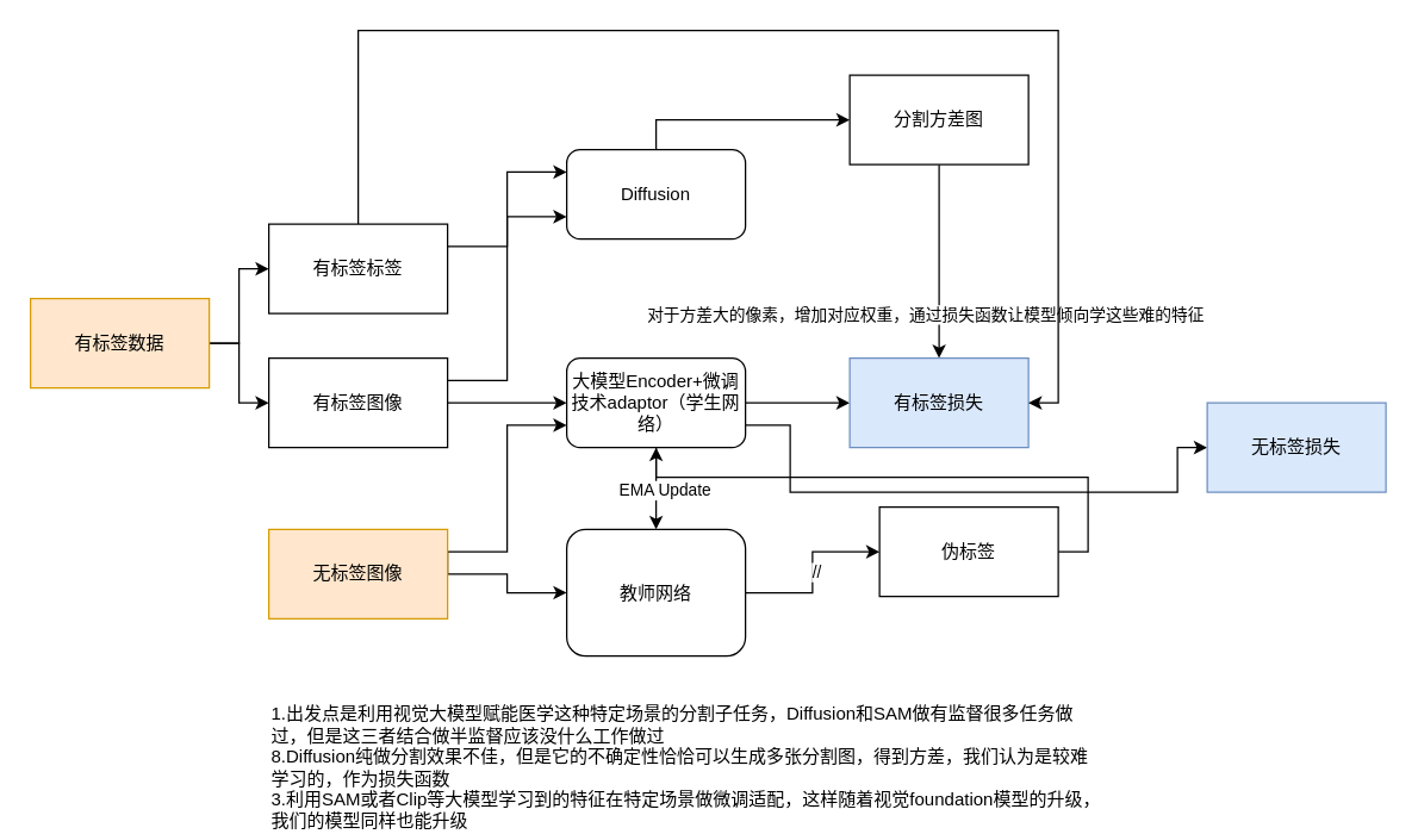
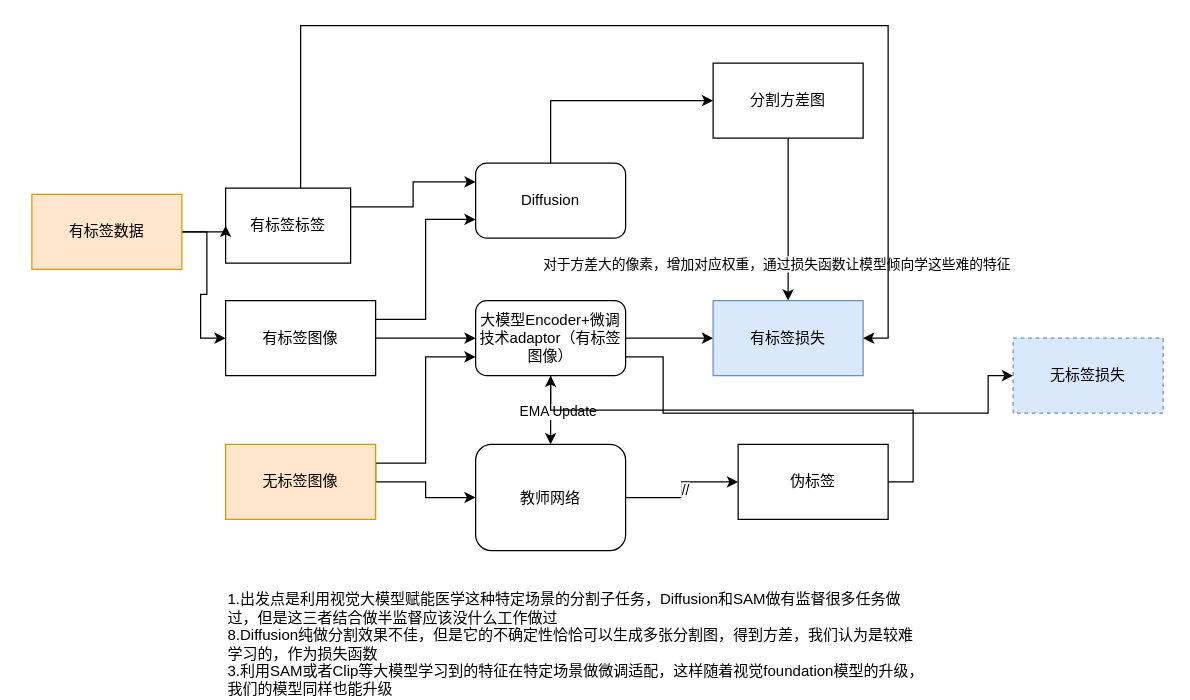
- <mxCell id="15" value="Diffusion" style="rounded=1;whiteSpace=wrap;html=1;" vertex="1" parent="1"><mxGeometry x="380" y="100" width="120" height="60" as="geometry" /></mxCell>
+ <mxCell id="15" value="Diffusion" style="rounded=1;whiteSpace=wrap;html=1;" vertex="1" parent="1"><mxGeometry x="380" y="130" width="120" height="60" as="geometry" /></mxCell>
- <mxCell id="22" value="有标签标签" style="rounded=0;whiteSpace=wrap;html=1;" vertex="1" parent="1"><mxGeometry x="180" y="150" width="120" height="60" as="geometry" /></mxCell>
+ <mxCell id="22" value="有标签标签" style="rounded=0;whiteSpace=wrap;html=1;" vertex="1" parent="1"><mxGeometry x="180" y="150" width="100" height="60" as="geometry" /></mxCell>
- <mxCell id="25" value="有标签数据" style="rounded=0;whiteSpace=wrap;html=1;fillColor=#ffe6cc;strokeColor=#d79b00;" vertex="1" parent="1"><mxGeometry x="20" y="200" width="120" height="60" as="geometry" /></mxCell>
+ <mxCell id="25" value="有标签数据" style="rounded=0;whiteSpace=wrap;html=1;fillColor=#ffe6cc;strokeColor=#d79b00;" vertex="1" parent="1"><mxGeometry x="25" y="155" width="120" height="60" as="geometry" /></mxCell>
- <mxCell id="12" value="大模型Encoder+微调技术adaptor（学生网络）" style="rounded=1;whiteSpace=wrap;html=1;" vertex="1" parent="1"><mxGeometry x="380" y="240" width="120" height="60" as="geometry" /></mxCell>
+ <mxCell id="12" value="大模型Encoder+微调技术adaptor（有标签图像）" style="rounded=1;whiteSpace=wrap;html=1;" vertex="1" parent="1"><mxGeometry x="380" y="240" width="120" height="60" as="geometry" /></mxCell>
- <mxCell id="31" value="无标签损失" style="rounded=0;whiteSpace=wrap;html=1;fillColor=#dae8fc;strokeColor=#6c8ebf;" vertex="1" parent="1"><mxGeometry x="810" y="270" width="120" height="60" as="geometry" /></mxCell>
+ <mxCell id="31" value="无标签损失" style="rounded=0;whiteSpace=wrap;html=1;fillColor=#dae8fc;strokeColor=#6c8ebf;dashed=1;" vertex="1" parent="1"><mxGeometry x="810" y="270" width="120" height="60" as="geometry" /></mxCell>
- <mxCell id="30" value="伪标签" style="rounded=0;whiteSpace=wrap;html=1;" vertex="1" parent="1"><mxGeometry x="590" y="340" width="120" height="60" as="geometry" /></mxCell>
+ <mxCell id="30" value="伪标签" style="rounded=0;whiteSpace=wrap;html=1;" vertex="1" parent="1"><mxGeometry x="590" y="355" width="120" height="60" as="geometry" /></mxCell>
